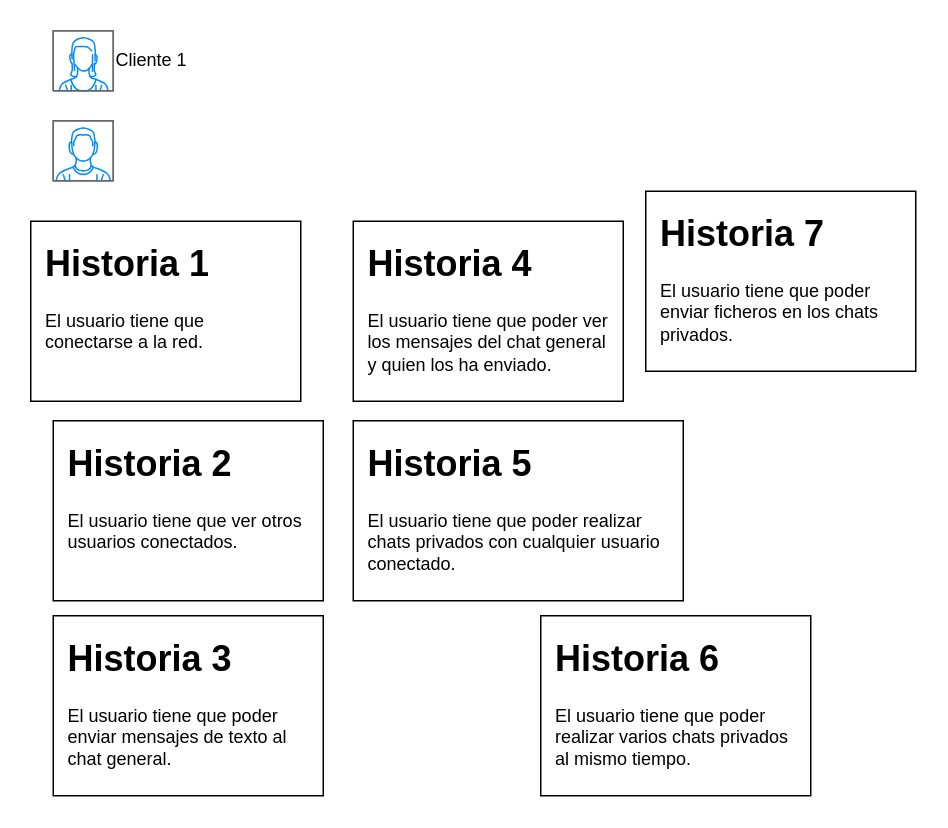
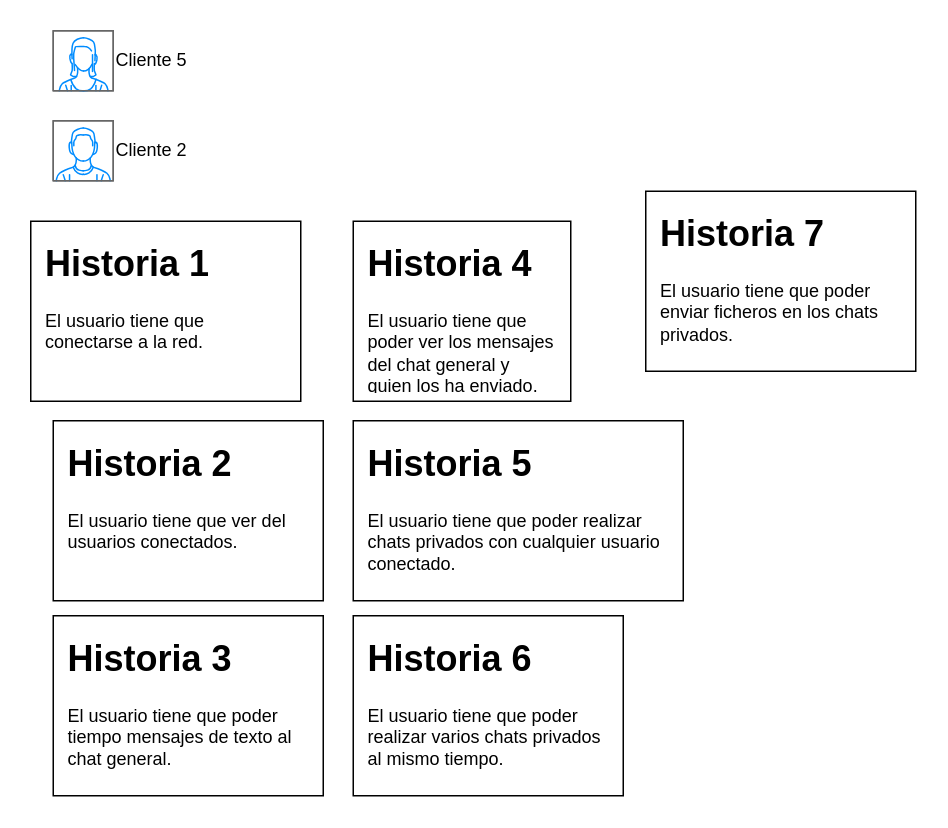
- <mxCell id="5" value="&lt;div&gt;Cliente 1&lt;br&gt;&lt;/div&gt;" style="text;html=1;align=left;verticalAlign=middle;whiteSpace=wrap;rounded=0;" parent="3" vertex="1"><mxGeometry x="40" y="5" width="60" height="30" as="geometry" /></mxCell>
+ <mxCell id="5" value="&lt;div&gt;Cliente 5&lt;br&gt;&lt;/div&gt;" style="text;html=1;align=left;verticalAlign=middle;whiteSpace=wrap;rounded=0;" parent="3" vertex="1"><mxGeometry x="40" y="5" width="60" height="30" as="geometry" /></mxCell>
+ <mxCell id="8" value="&lt;div&gt;Cliente 2&lt;br&gt;&lt;/div&gt;" style="text;html=1;align=left;verticalAlign=middle;whiteSpace=wrap;rounded=0;" parent="6" vertex="1"><mxGeometry x="40" y="5" width="60" height="30" as="geometry" /></mxCell>
- <mxCell id="11" value="&lt;h1 style=&quot;margin-top: 0px;&quot;&gt;Historia 4&lt;br&gt;&lt;/h1&gt;&lt;p&gt;El usuario tiene que poder ver los mensajes del chat general y quien los ha enviado.&lt;br&gt;&lt;/p&gt;" style="text;html=1;whiteSpace=wrap;overflow=hidden;rounded=0;spacingLeft=5;spacingTop=5;spacing=5;spacingBottom=5;spacingRight=5;fillColor=default;strokeColor=default;" parent="1" vertex="1"><mxGeometry x="235" y="147" width="180" height="120" as="geometry" /></mxCell>
+ <mxCell id="11" value="&lt;h1 style=&quot;margin-top: 0px;&quot;&gt;Historia 4&lt;br&gt;&lt;/h1&gt;&lt;p&gt;El usuario tiene que poder ver los mensajes del chat general y quien los ha enviado.&lt;br&gt;&lt;/p&gt;" style="text;html=1;whiteSpace=wrap;overflow=hidden;rounded=0;spacingLeft=5;spacingTop=5;spacing=5;spacingBottom=5;spacingRight=5;fillColor=default;strokeColor=default;" parent="1" vertex="1"><mxGeometry x="235" y="147" width="145" height="120" as="geometry" /></mxCell>
- <mxCell id="9" value="&lt;h1 style=&quot;margin-top: 0px;&quot;&gt;Historia 2&lt;br&gt;&lt;/h1&gt;&lt;p&gt;El usuario tiene que ver otros usuarios conectados.&lt;br&gt;&lt;/p&gt;" style="text;html=1;whiteSpace=wrap;overflow=hidden;rounded=0;spacingLeft=5;spacingTop=5;spacing=5;spacingBottom=5;spacingRight=5;fillColor=default;strokeColor=default;" parent="1" vertex="1"><mxGeometry x="35" y="280" width="180" height="120" as="geometry" /></mxCell>
+ <mxCell id="9" value="&lt;h1 style=&quot;margin-top: 0px;&quot;&gt;Historia 2&lt;br&gt;&lt;/h1&gt;&lt;p&gt;El usuario tiene que ver del usuarios conectados.&lt;br&gt;&lt;/p&gt;" style="text;html=1;whiteSpace=wrap;overflow=hidden;rounded=0;spacingLeft=5;spacingTop=5;spacing=5;spacingBottom=5;spacingRight=5;fillColor=default;strokeColor=default;" parent="1" vertex="1"><mxGeometry x="35" y="280" width="180" height="120" as="geometry" /></mxCell>
- <mxCell id="10" value="&lt;h1 style=&quot;margin-top: 0px;&quot;&gt;Historia 3&lt;br&gt;&lt;/h1&gt;&lt;p&gt;El usuario tiene que poder enviar mensajes de texto al chat general.&lt;br&gt;&lt;/p&gt;" style="text;html=1;whiteSpace=wrap;overflow=hidden;rounded=0;spacingLeft=5;spacingTop=5;spacing=5;spacingBottom=5;spacingRight=5;fillColor=default;strokeColor=default;" parent="1" vertex="1"><mxGeometry x="35" y="410" width="180" height="120" as="geometry" /></mxCell>
+ <mxCell id="10" value="&lt;h1 style=&quot;margin-top: 0px;&quot;&gt;Historia 3&lt;br&gt;&lt;/h1&gt;&lt;p&gt;El usuario tiene que poder tiempo mensajes de texto al chat general.&lt;br&gt;&lt;/p&gt;" style="text;html=1;whiteSpace=wrap;overflow=hidden;rounded=0;spacingLeft=5;spacingTop=5;spacing=5;spacingBottom=5;spacingRight=5;fillColor=default;strokeColor=default;" parent="1" vertex="1"><mxGeometry x="35" y="410" width="180" height="120" as="geometry" /></mxCell>
- <mxCell id="13" value="&lt;h1 style=&quot;margin-top: 0px;&quot;&gt;Historia 6&lt;br&gt;&lt;/h1&gt;&lt;p&gt;El usuario tiene que poder realizar varios chats privados al mismo tiempo.&lt;br&gt;&lt;/p&gt;" style="text;html=1;whiteSpace=wrap;overflow=hidden;rounded=0;spacingLeft=5;spacingTop=5;spacing=5;spacingBottom=5;spacingRight=5;fillColor=default;strokeColor=default;" parent="1" vertex="1"><mxGeometry x="360" y="410" width="180" height="120" as="geometry" /></mxCell>
+ <mxCell id="13" value="&lt;h1 style=&quot;margin-top: 0px;&quot;&gt;Historia 6&lt;br&gt;&lt;/h1&gt;&lt;p&gt;El usuario tiene que poder realizar varios chats privados al mismo tiempo.&lt;br&gt;&lt;/p&gt;" style="text;html=1;whiteSpace=wrap;overflow=hidden;rounded=0;spacingLeft=5;spacingTop=5;spacing=5;spacingBottom=5;spacingRight=5;fillColor=default;strokeColor=default;" parent="1" vertex="1"><mxGeometry x="235" y="410" width="180" height="120" as="geometry" /></mxCell>
